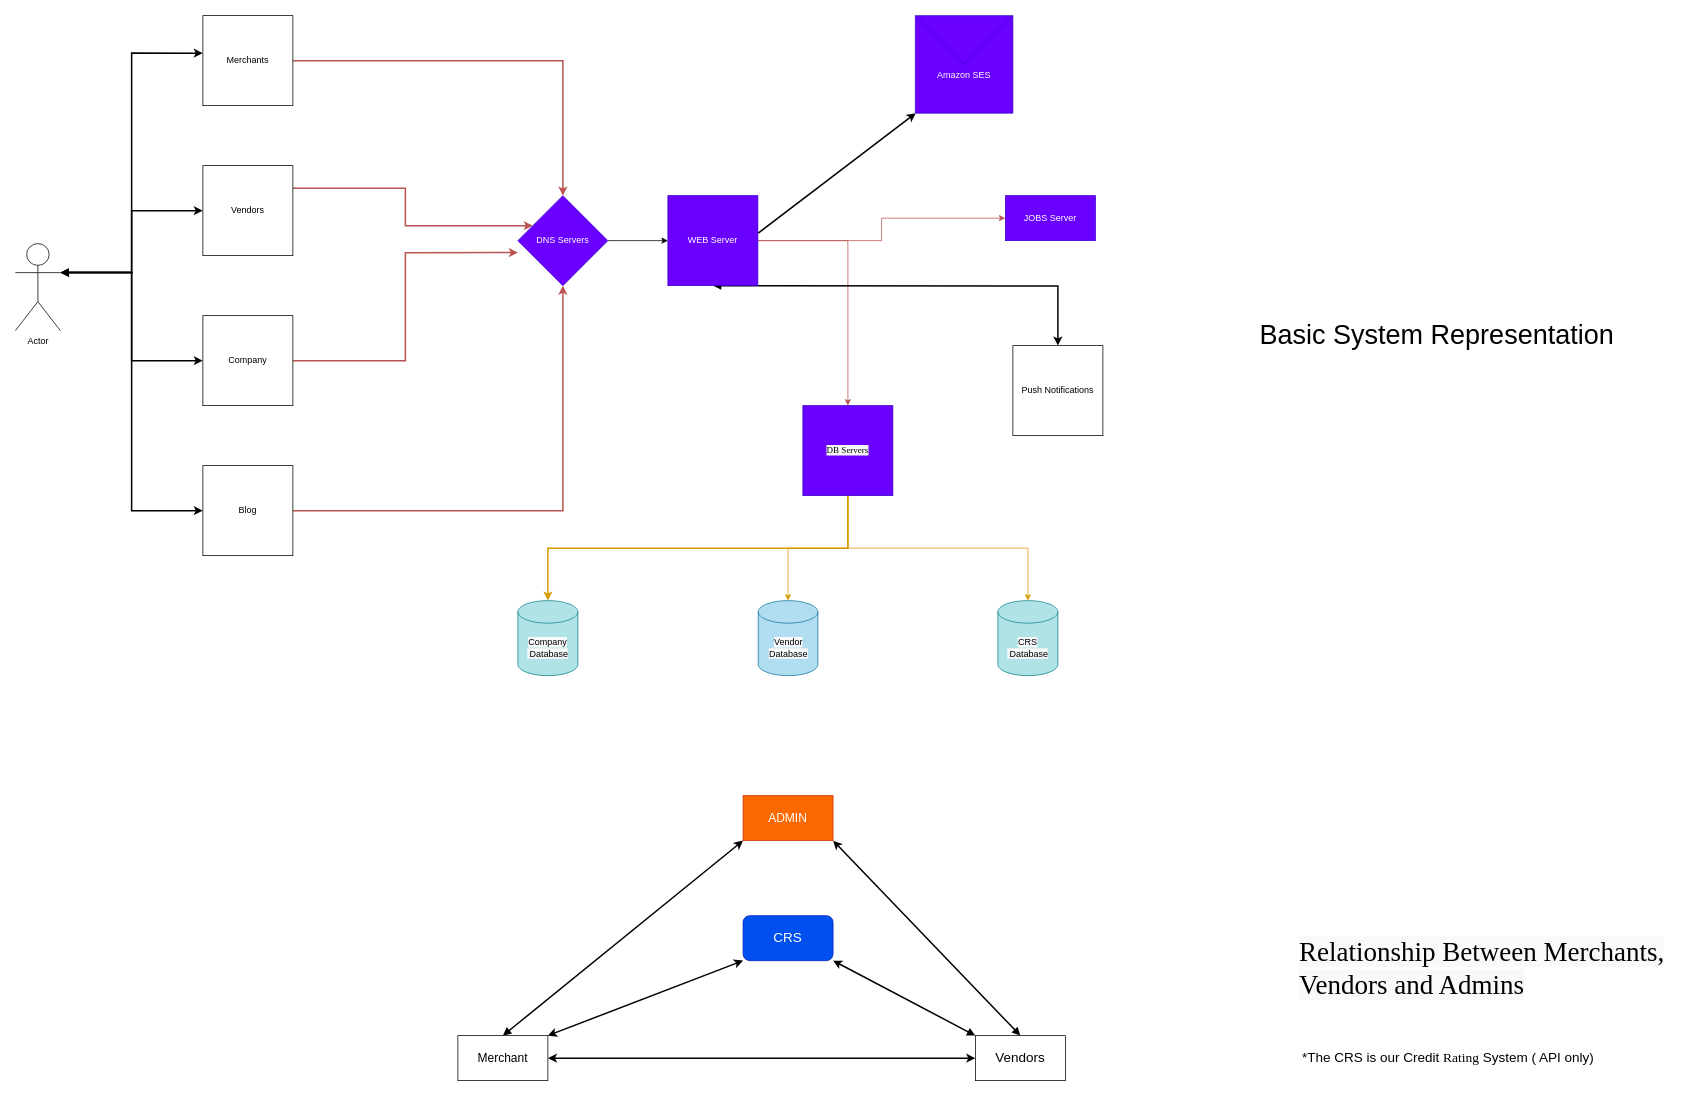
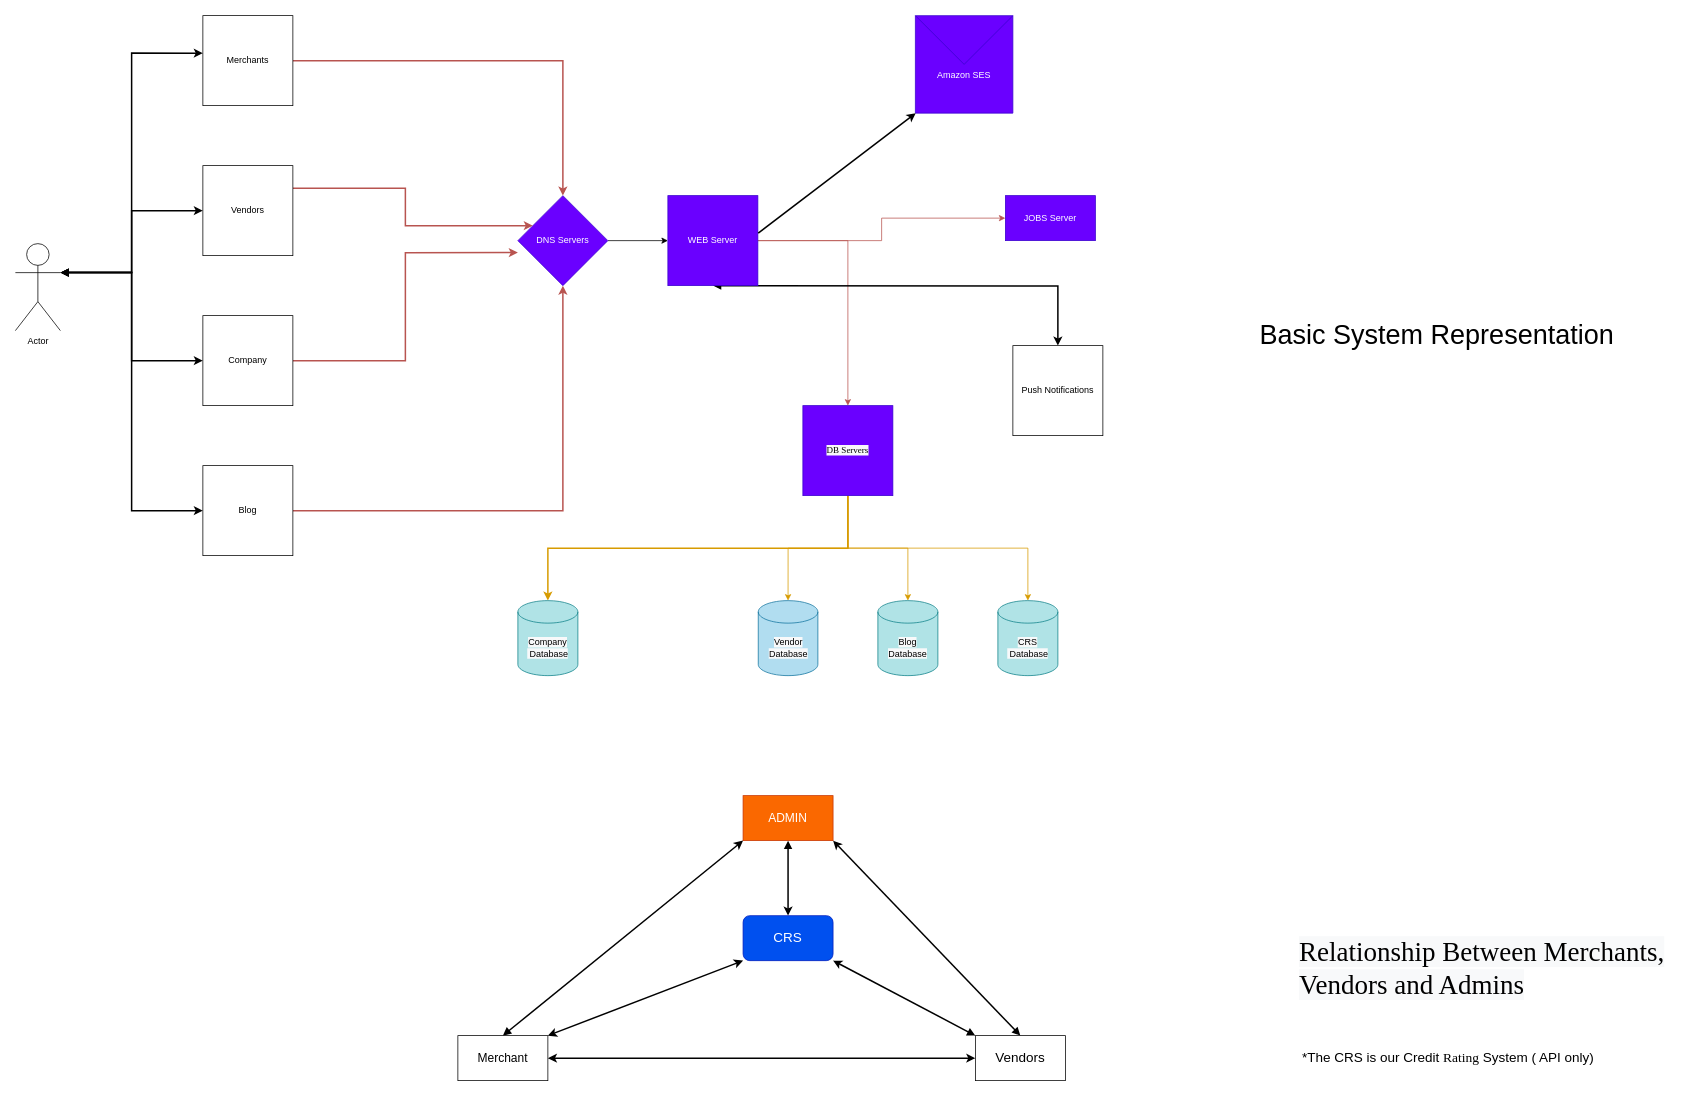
+ <mxCell id="10" style="edgeStyle=orthogonalEdgeStyle;rounded=0;orthogonalLoop=1;jettySize=auto;html=1;exitX=0.5;exitY=1;exitDx=0;exitDy=0;entryX=0.5;entryY=0;entryDx=0;entryDy=0;entryPerimeter=0;fillColor=#ffe6cc;strokeColor=#d79b00;" edge="1" parent="1" source="12" target="14"><mxGeometry relative="1" as="geometry" /></mxCell>
+ <mxCell id="14" value="&lt;span style=&quot;color: rgb(0 , 0 , 0) ; font-family: &amp;#34;helvetica&amp;#34; ; font-size: 12px ; font-style: normal ; font-weight: 400 ; letter-spacing: normal ; text-align: center ; text-indent: 0px ; text-transform: none ; word-spacing: 0px ; background-color: rgb(248 , 249 , 250) ; display: inline ; float: none&quot;&gt;Blog Database&lt;/span&gt;" style="shape=cylinder3;whiteSpace=wrap;html=1;boundedLbl=1;backgroundOutline=1;size=15;fillColor=#b0e3e6;strokeColor=#0e8088;" vertex="1" parent="1"><mxGeometry x="1170" y="800" width="80" height="100" as="geometry" /></mxCell>
+ <mxCell id="36" style="edgeStyle=none;rounded=0;orthogonalLoop=1;jettySize=auto;html=1;exitX=0.5;exitY=1;exitDx=0;exitDy=0;entryX=0.5;entryY=0;entryDx=0;entryDy=0;startArrow=block;startFill=1;strokeWidth=2;" edge="1" parent="1" source="37" target="28"><mxGeometry relative="1" as="geometry" /></mxCell>
